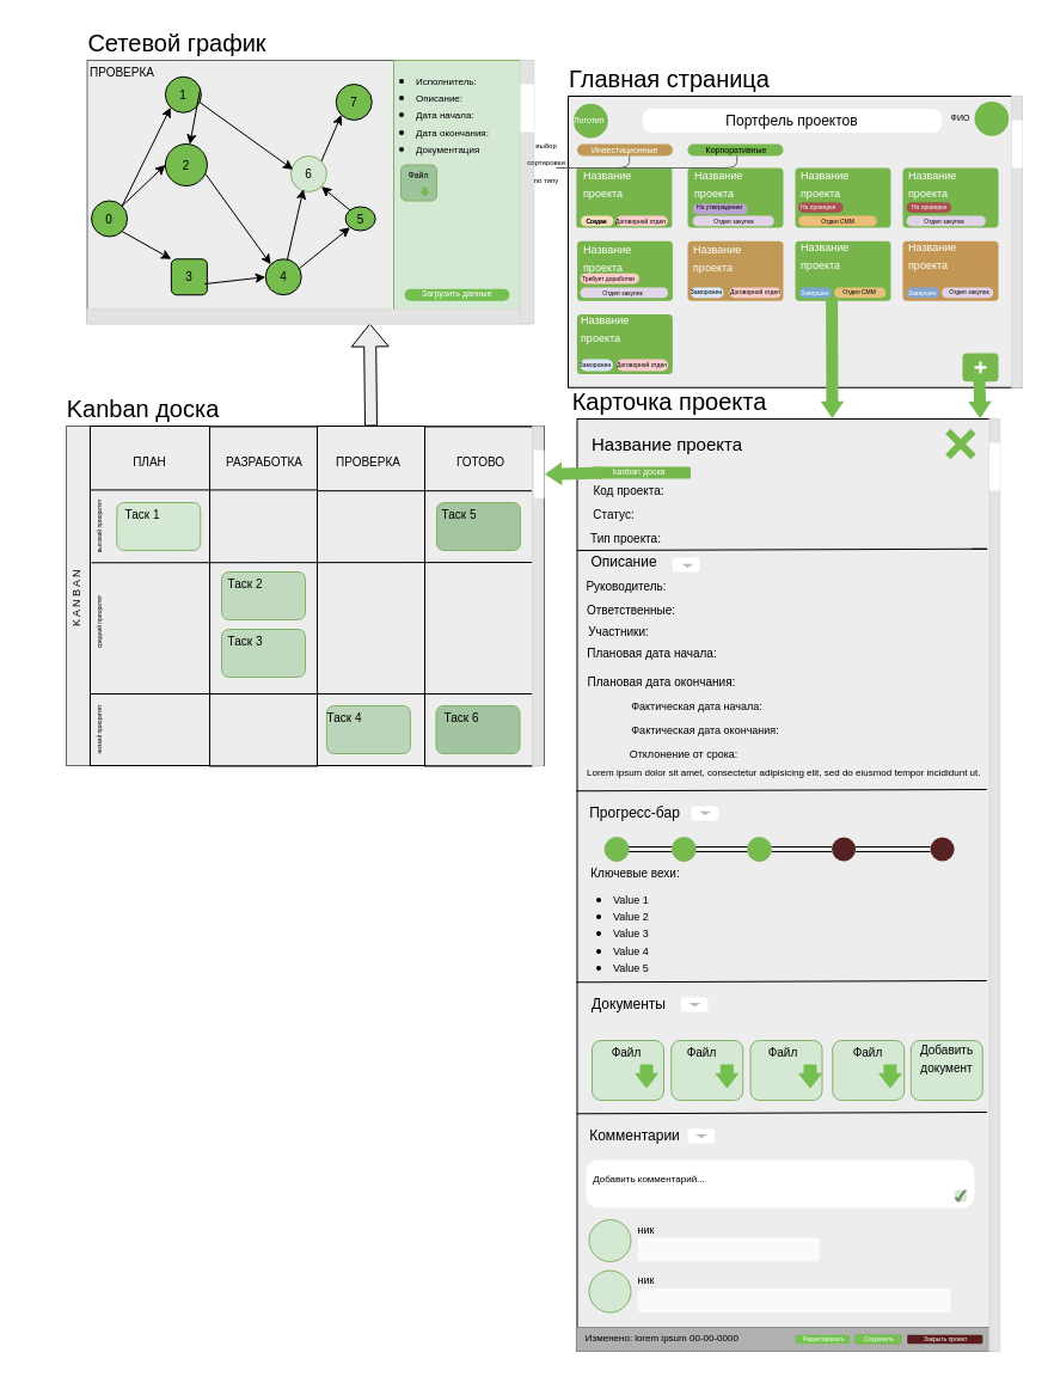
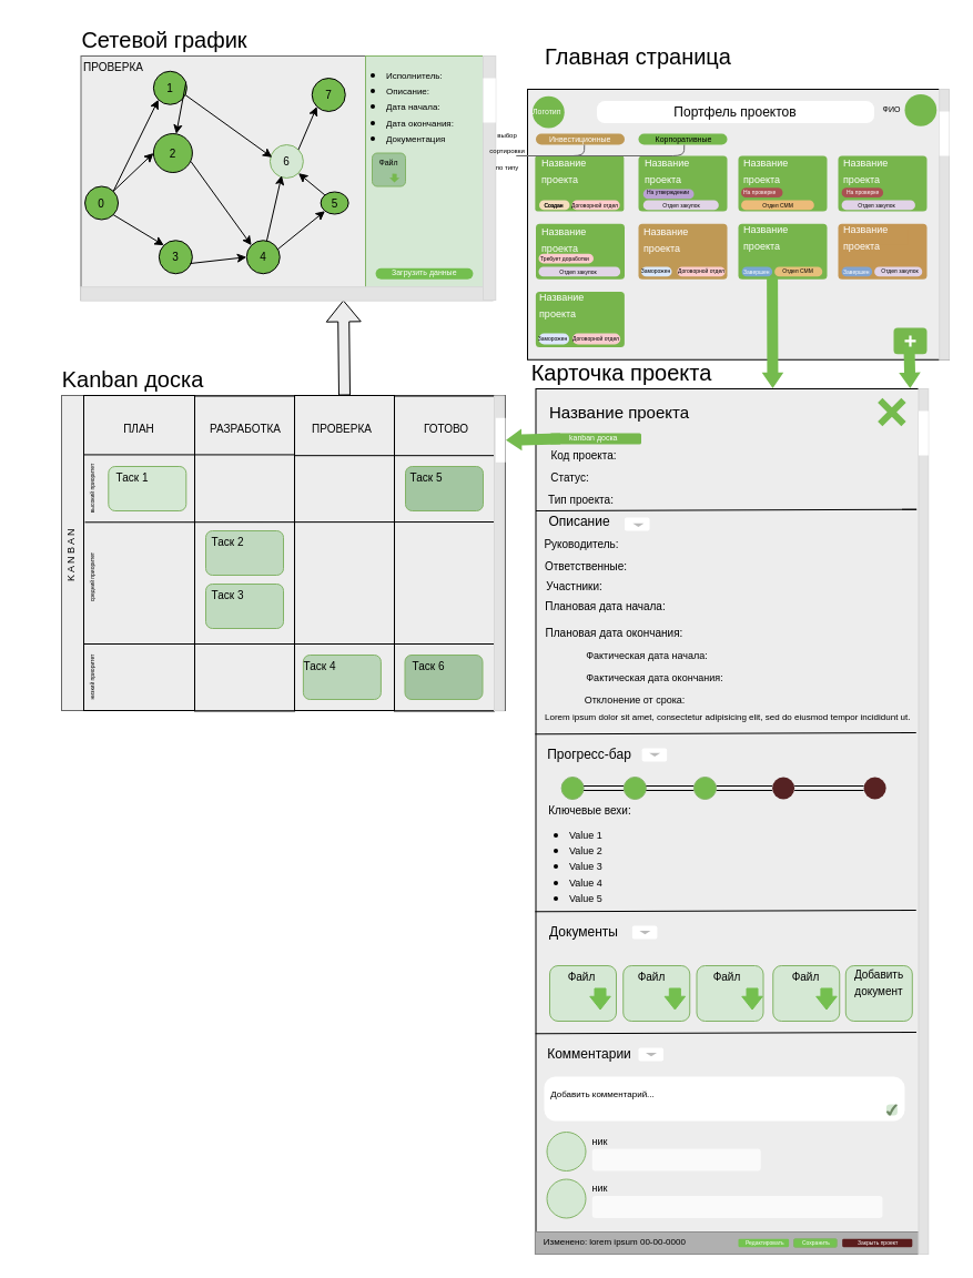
- <mxCell id="11" value="&lt;font style=&quot;font-size: 20px;&quot;&gt;Главная страница&lt;/font&gt;" style="text;html=1;align=center;verticalAlign=middle;whiteSpace=wrap;rounded=0;" parent="1" vertex="1"><mxGeometry x="450.24" y="50" width="220" height="30" as="geometry" /></mxCell>
+ <mxCell id="11" value="&lt;font style=&quot;font-size: 20px;&quot;&gt;Главная страница&lt;/font&gt;" style="text;html=1;align=center;verticalAlign=middle;whiteSpace=wrap;rounded=0;" parent="1" vertex="1"><mxGeometry x="465.24" y="35" width="220" height="30" as="geometry" /></mxCell>
- <mxCell id="16" value="&lt;font style=&quot;font-size: 10px;&quot;&gt;3&lt;/font&gt;" style="whiteSpace=wrap;html=1;aspect=fixed;fillColor=light-dark(#75bb4e, #ededed);rounded=1;" parent="1" vertex="1"><mxGeometry x="142.88" y="216.25" width="30" height="30" as="geometry" /></mxCell>
+ <mxCell id="16" value="&lt;font style=&quot;font-size: 10px;&quot;&gt;3&lt;/font&gt;" style="ellipse;whiteSpace=wrap;html=1;aspect=fixed;fillColor=light-dark(#75bb4e, #ededed);" parent="1" vertex="1"><mxGeometry x="142.88" y="216.25" width="30" height="30" as="geometry" /></mxCell>
